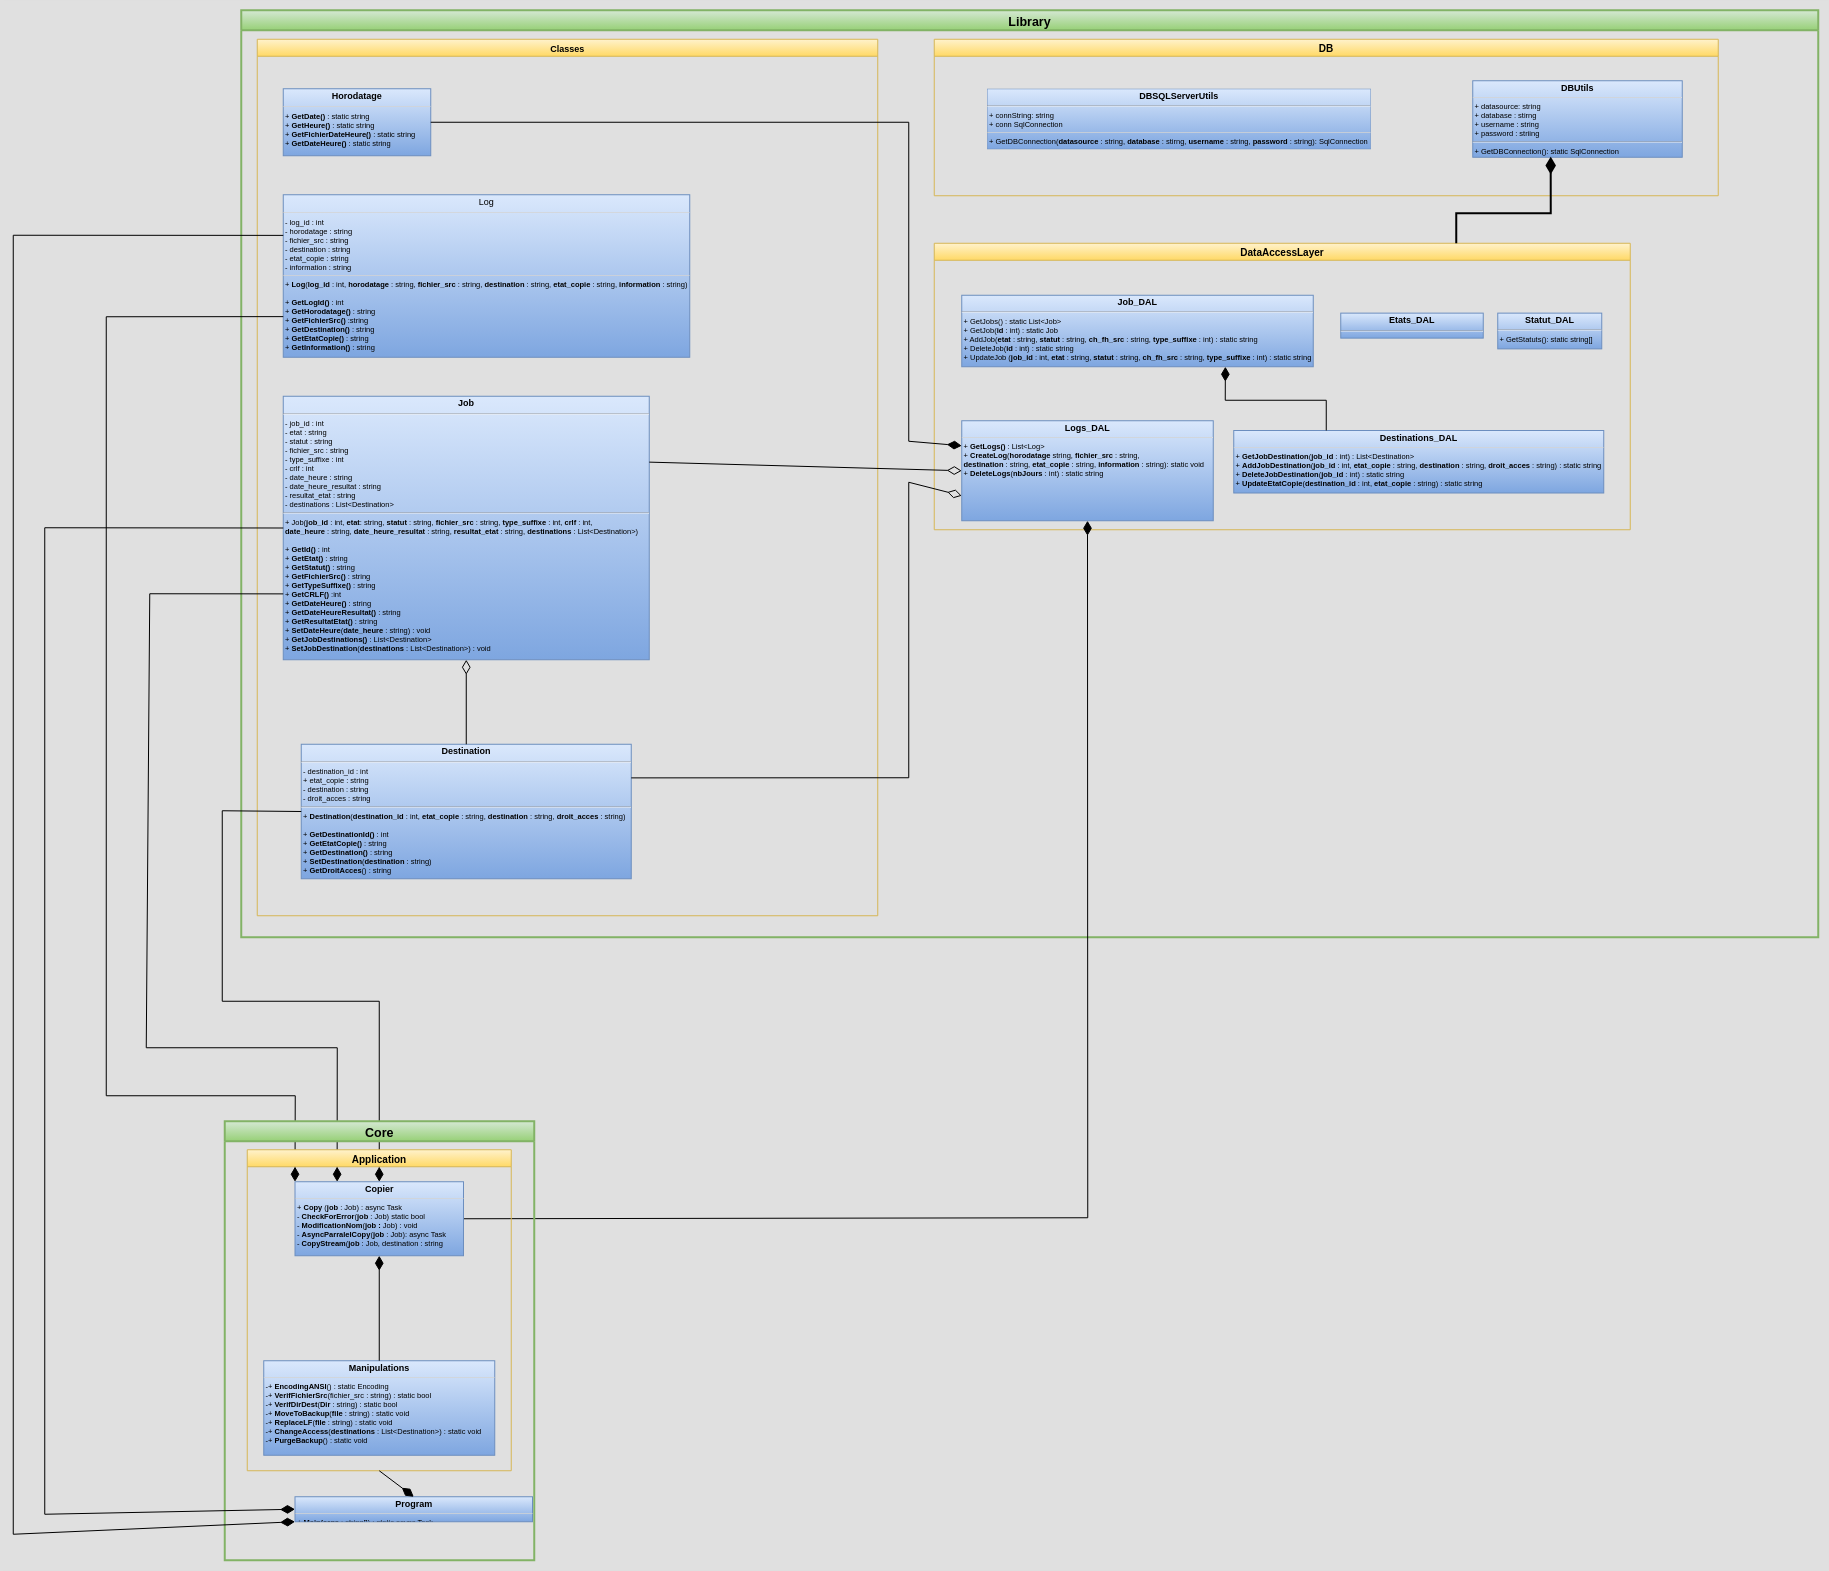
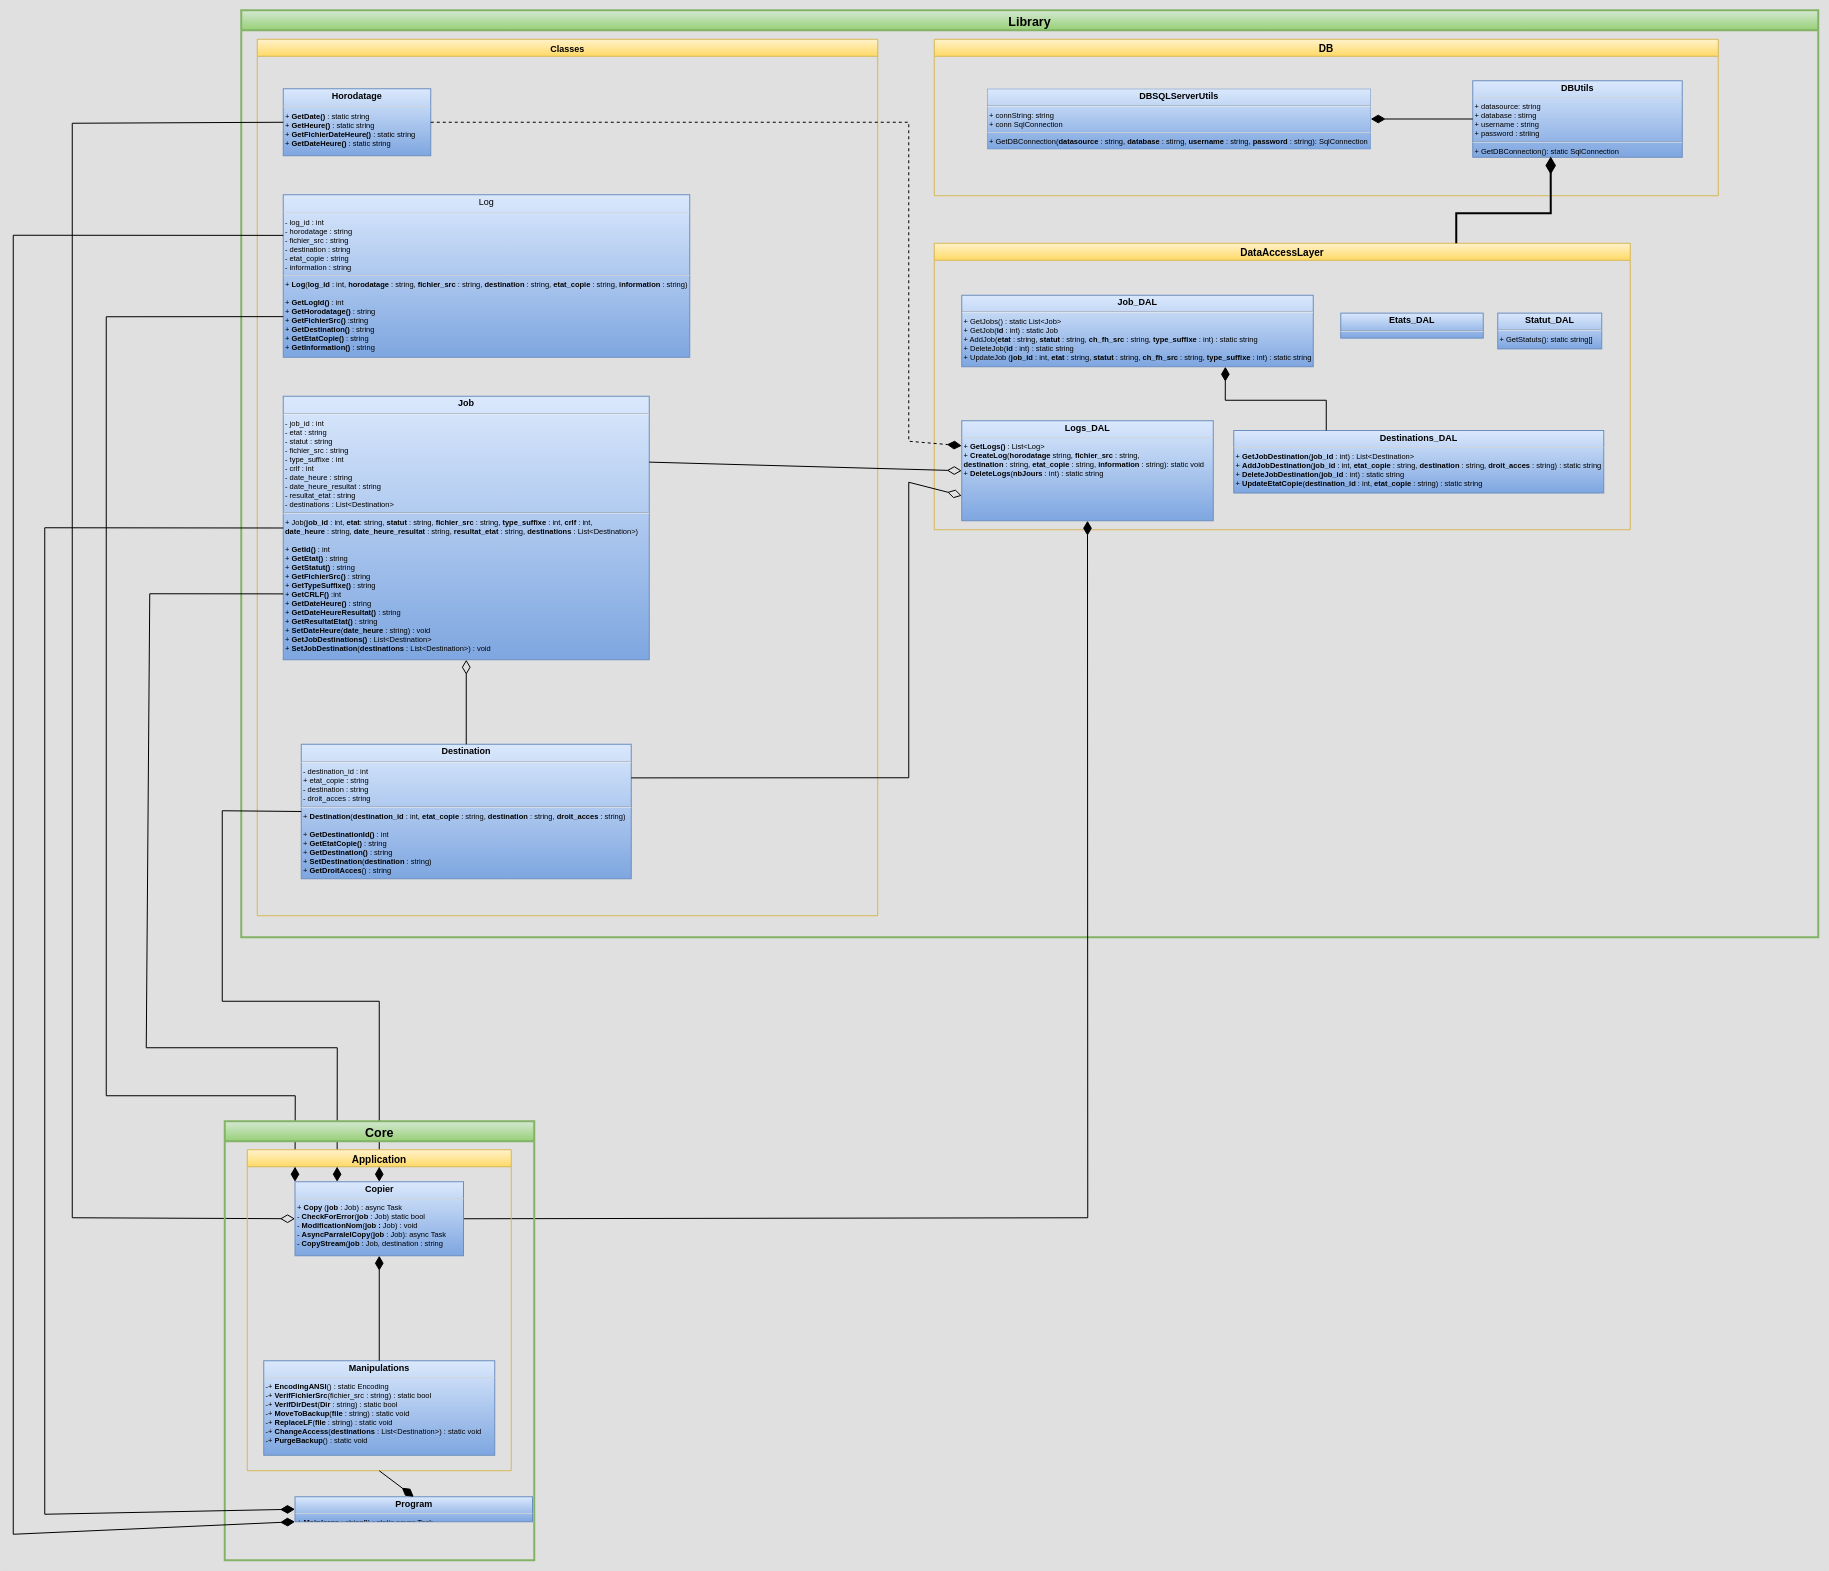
+ <mxCell id="7" value="" style="endArrow=diamondThin;endFill=1;endSize=24;html=1;rounded=0;entryX=1;entryY=0.5;entryDx=0;entryDy=0;exitX=0;exitY=0.5;exitDx=0;exitDy=0;strokeWidth=2;" parent="4" source="5" target="6" edge="1"><mxGeometry width="160" relative="1" as="geometry"><mxPoint x="413" y="309" as="sourcePoint" /><mxPoint x="573" y="309" as="targetPoint" /></mxGeometry></mxCell>
- <mxCell id="23" value="" style="endArrow=diamondThin;endFill=1;endSize=24;html=1;rounded=0;strokeWidth=2;entryX=0;entryY=0.25;entryDx=0;entryDy=0;exitX=1;exitY=0.5;exitDx=0;exitDy=0;" parent="2" source="18" target="13" edge="1"><mxGeometry width="160" relative="1" as="geometry"><mxPoint x="821" y="1141" as="sourcePoint" /><mxPoint x="981" y="1141" as="targetPoint" /><Array as="points"><mxPoint x="1335" y="224" /><mxPoint x="1335" y="862" /></Array></mxGeometry></mxCell>
+ <mxCell id="23" value="" style="endArrow=diamondThin;endFill=1;endSize=24;html=1;rounded=0;strokeWidth=2;entryX=0;entryY=0.25;entryDx=0;entryDy=0;exitX=1;exitY=0.5;exitDx=0;exitDy=0;dashed=1;" parent="2" source="18" target="13" edge="1"><mxGeometry width="160" relative="1" as="geometry"><mxPoint x="821" y="1141" as="sourcePoint" /><mxPoint x="981" y="1141" as="targetPoint" /><Array as="points"><mxPoint x="1335" y="224" /><mxPoint x="1335" y="862" /></Array></mxGeometry></mxCell>
+ <mxCell id="28" value="" style="endArrow=diamondThin;endFill=0;endSize=24;html=1;rounded=0;strokeWidth=2;entryX=0;entryY=0.5;entryDx=0;entryDy=0;exitX=0;exitY=0.5;exitDx=0;exitDy=0;" parent="1" source="18" target="32" edge="1"><mxGeometry width="160" relative="1" as="geometry"><mxPoint x="652" y="1490" as="sourcePoint" /><mxPoint x="812" y="1490" as="targetPoint" /><Array as="points"><mxPoint x="138" y="246" /><mxPoint x="138" y="2435" /></Array></mxGeometry></mxCell>
